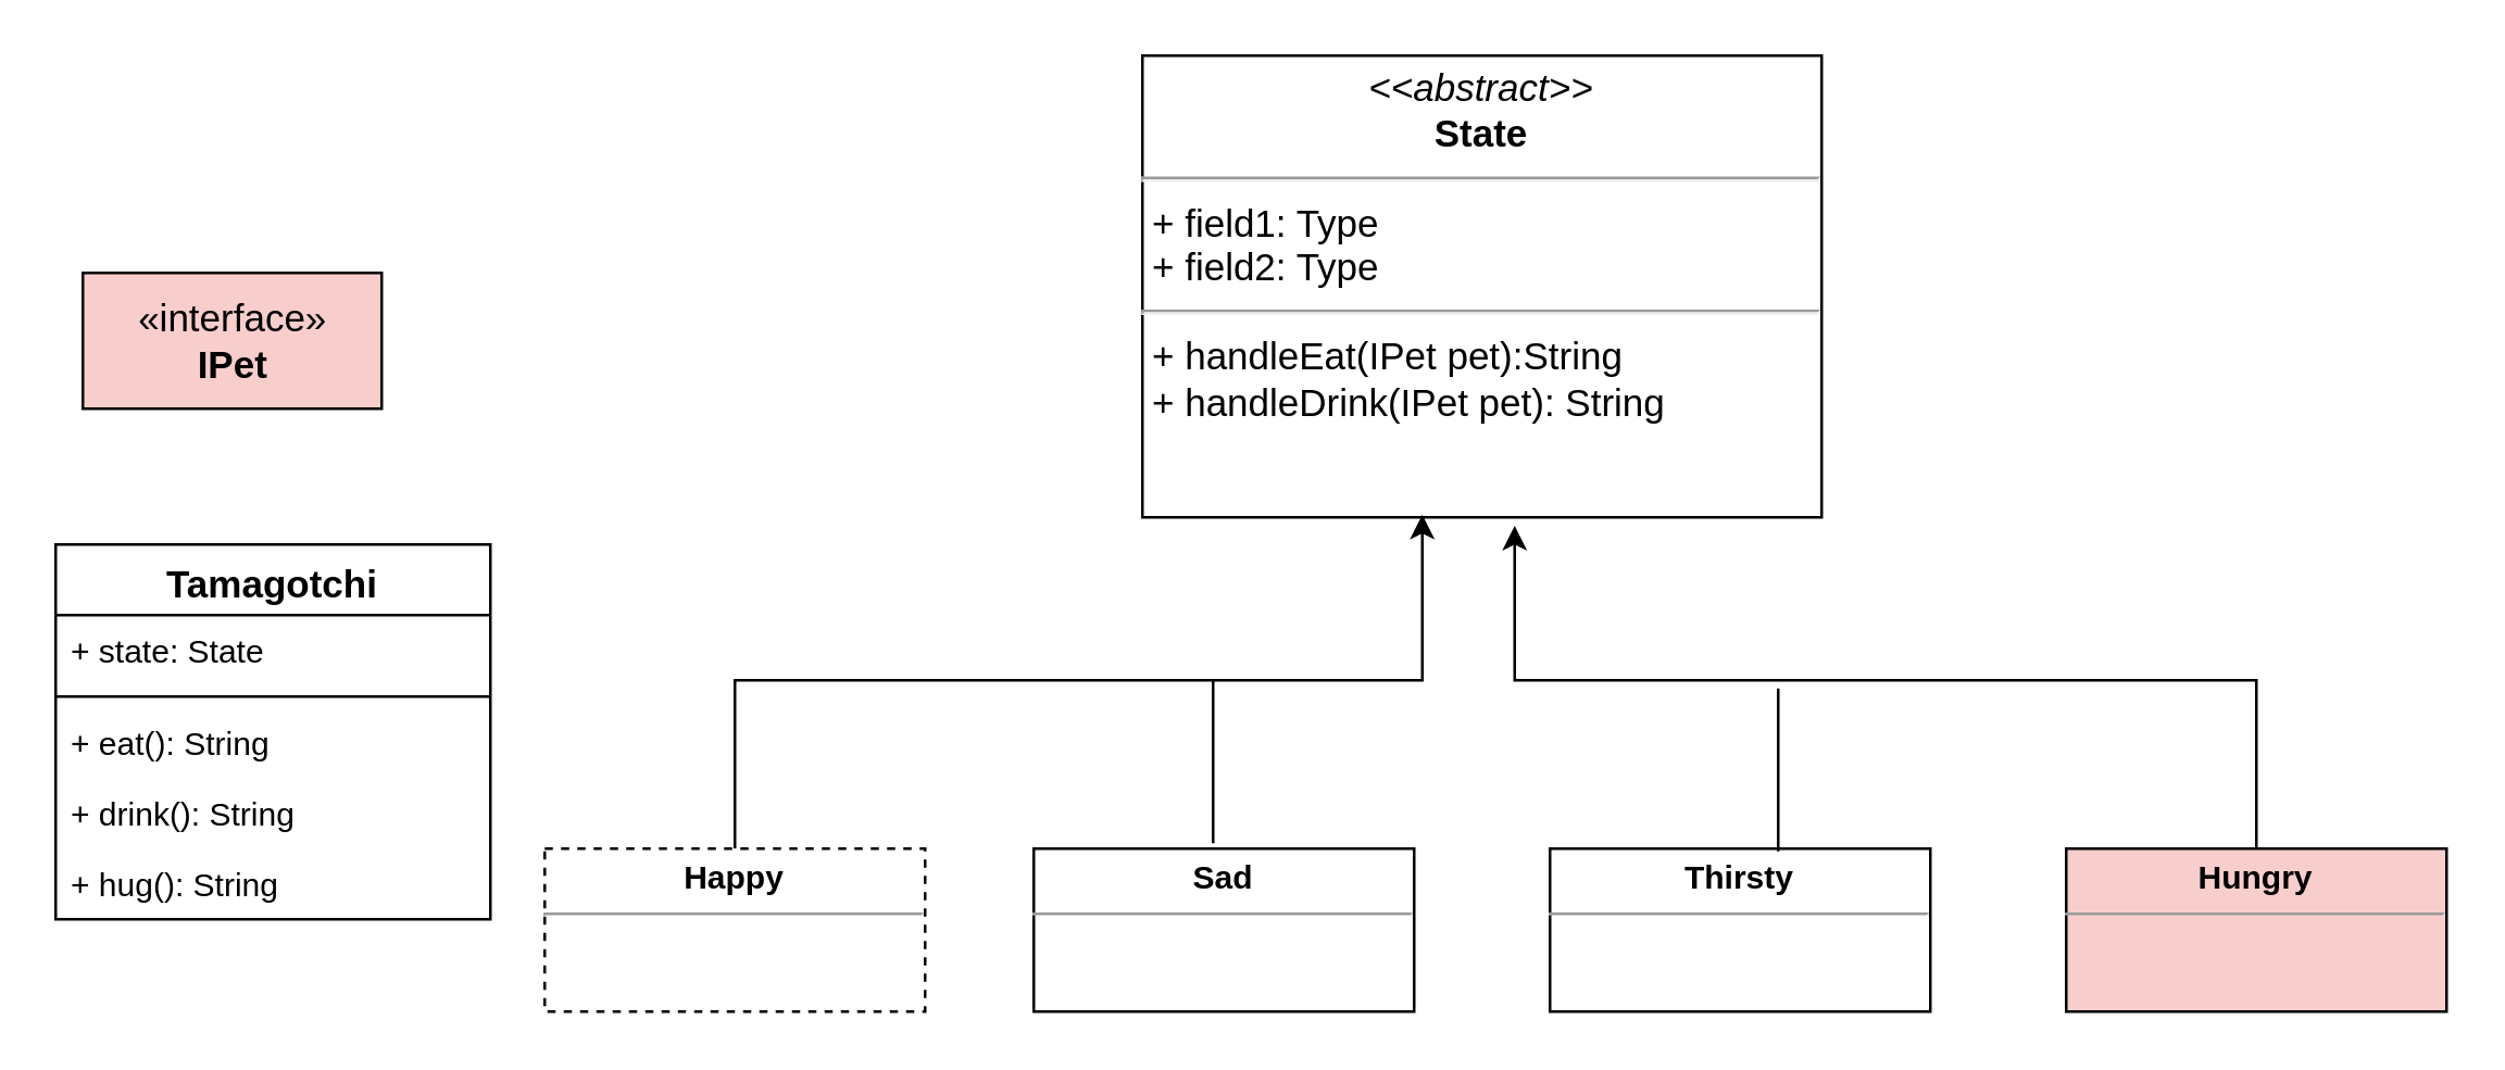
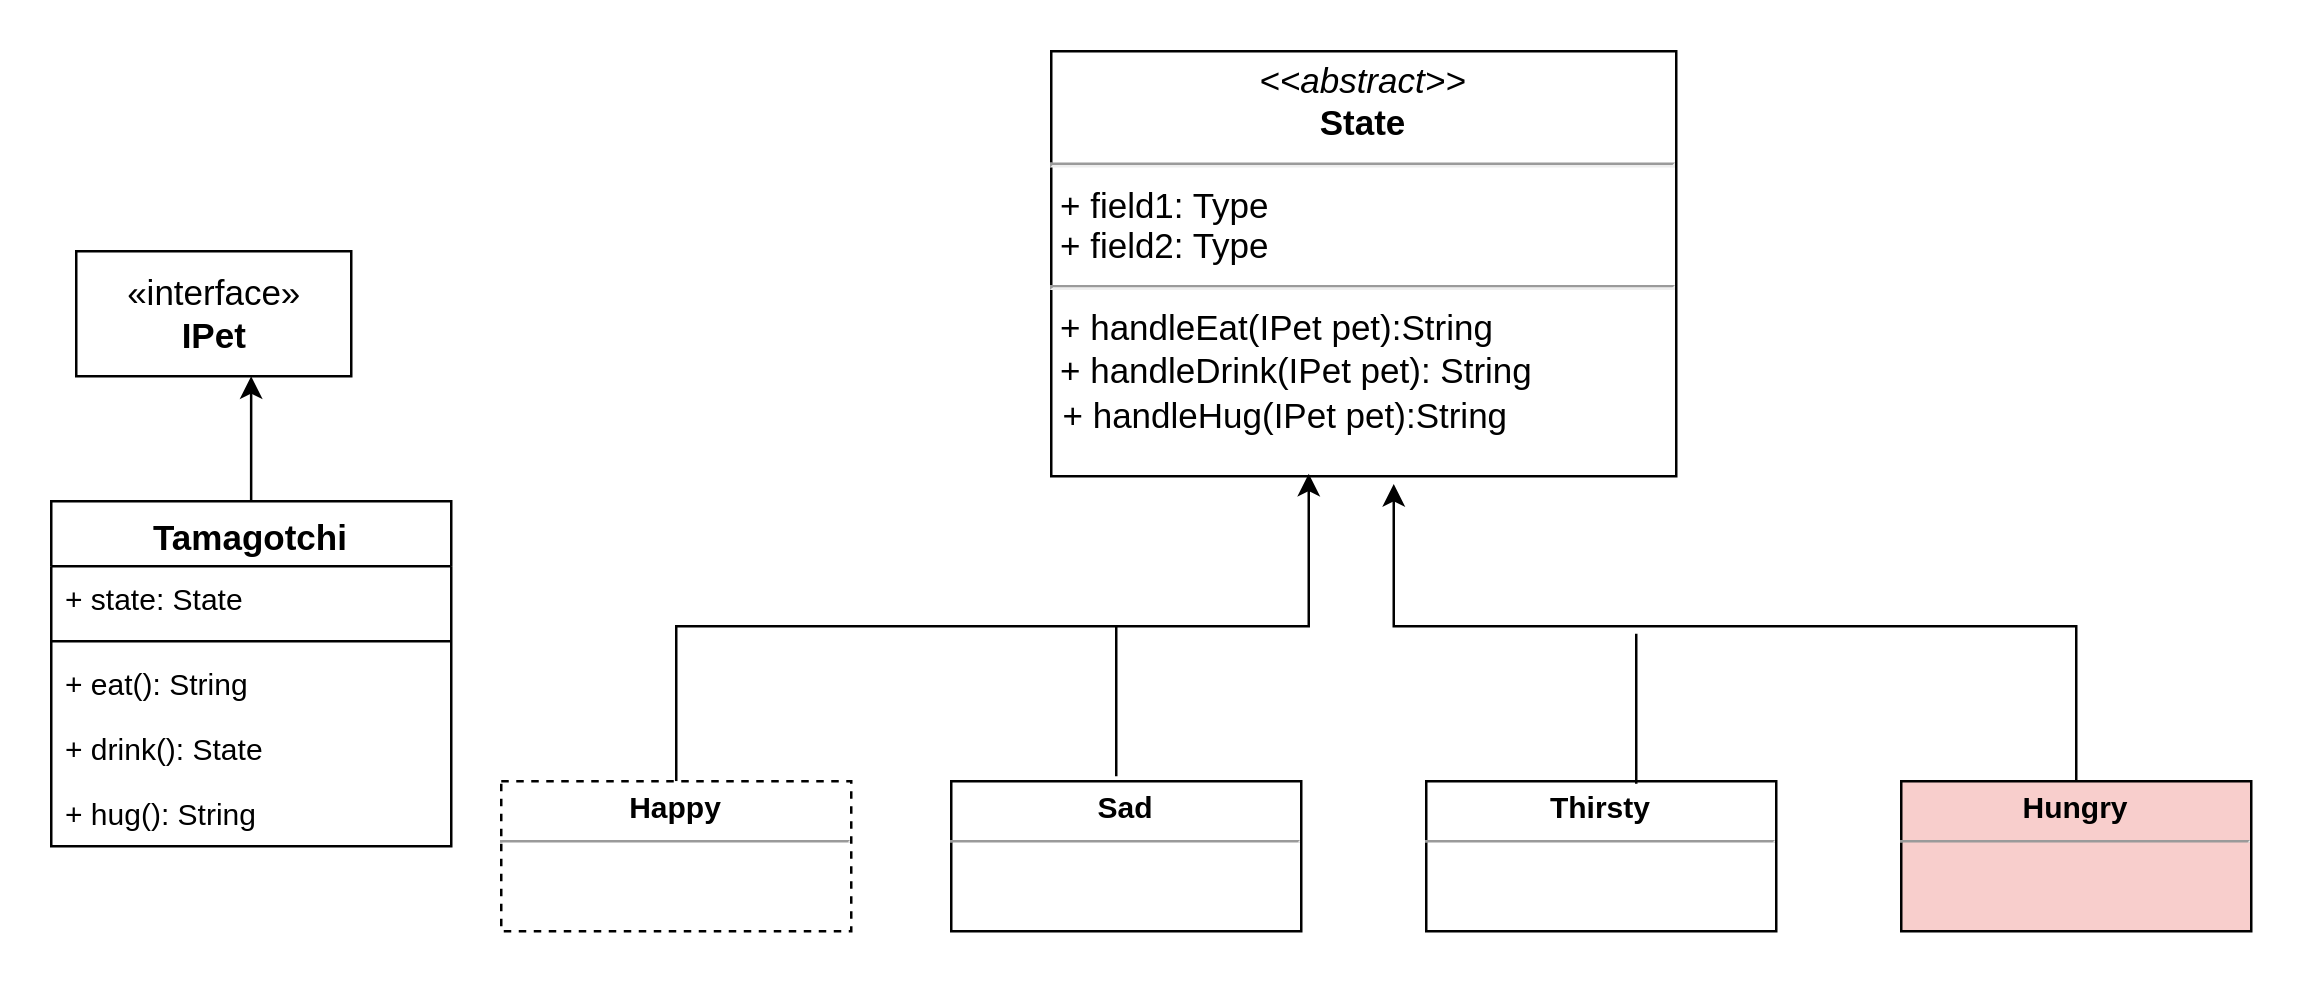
- <mxCell id="2" value="«interface»&lt;br style=&quot;font-size: 14px;&quot;&gt;&lt;b style=&quot;font-size: 14px;&quot;&gt;IPet&lt;/b&gt;" style="html=1;fontSize=14;fillColor=#f8cecc;" vertex="1" parent="1"><mxGeometry x="30" y="100" width="110" height="50" as="geometry" /></mxCell>
+ <mxCell id="2" value="«interface»&lt;br style=&quot;font-size: 14px;&quot;&gt;&lt;b style=&quot;font-size: 14px;&quot;&gt;IPet&lt;/b&gt;" style="html=1;fontSize=14;" vertex="1" parent="1"><mxGeometry x="30" y="100" width="110" height="50" as="geometry" /></mxCell>
+ <mxCell id="11" value="+ handleHug(IPet pet):String" style="text;whiteSpace=wrap;html=1;fontSize=14;" vertex="1" parent="1"><mxGeometry x="423" y="151" width="230" height="30" as="geometry" /></mxCell>
+ <mxCell id="3" style="edgeStyle=orthogonalEdgeStyle;rounded=0;orthogonalLoop=1;jettySize=auto;html=1;entryX=0.636;entryY=1;entryDx=0;entryDy=0;entryPerimeter=0;fontSize=14;" edge="1" parent="1" source="4" target="2"><mxGeometry relative="1" as="geometry" /></mxCell>
- <mxCell id="8" value="+ drink(): String" style="text;strokeColor=none;fillColor=none;align=left;verticalAlign=top;spacingLeft=4;spacingRight=4;overflow=hidden;rotatable=0;points=[[0,0.5],[1,0.5]];portConstraint=eastwest;" vertex="1" parent="4"><mxGeometry y="86" width="160" height="26" as="geometry" /></mxCell>
+ <mxCell id="8" value="+ drink(): State" style="text;strokeColor=none;fillColor=none;align=left;verticalAlign=top;spacingLeft=4;spacingRight=4;overflow=hidden;rotatable=0;points=[[0,0.5],[1,0.5]];portConstraint=eastwest;" vertex="1" parent="4"><mxGeometry y="86" width="160" height="26" as="geometry" /></mxCell>
